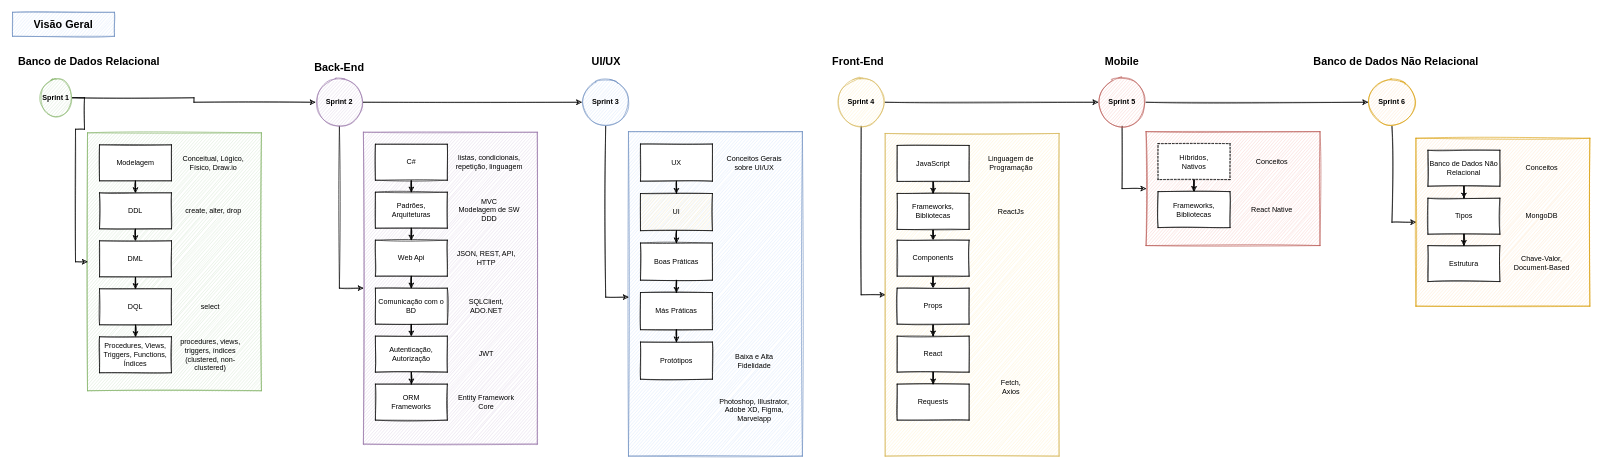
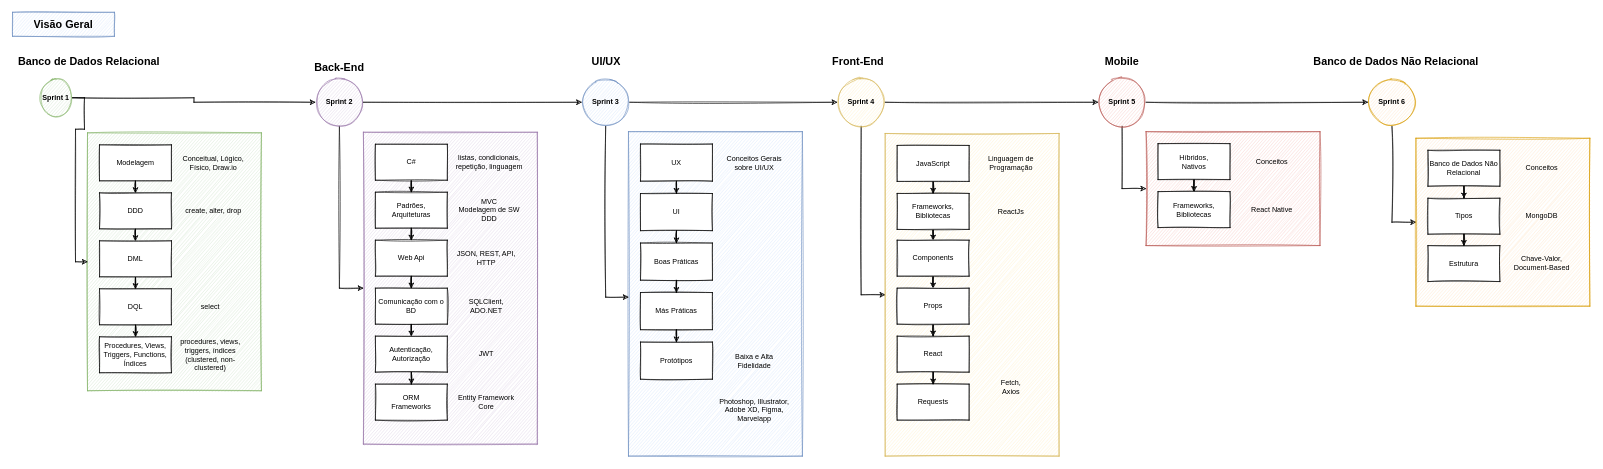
+ <mxCell id="89" style="edgeStyle=orthogonalEdgeStyle;rounded=0;sketch=1;orthogonalLoop=1;jettySize=auto;html=1;entryX=0;entryY=0.5;entryDx=0;entryDy=0;" edge="1" parent="1" source="91" target="20"><mxGeometry relative="1" as="geometry" /></mxCell>
- <mxCell id="61" value="&lt;div&gt;Híbridos,&lt;/div&gt;&lt;div&gt;Nativos&lt;/div&gt;" style="rounded=0;whiteSpace=wrap;html=1;sketch=1;dashed=1;" parent="1" vertex="1"><mxGeometry x="1930" y="239" width="120" height="60" as="geometry" /></mxCell>
+ <mxCell id="61" value="&lt;div&gt;Híbridos,&lt;/div&gt;&lt;div&gt;Nativos&lt;/div&gt;" style="rounded=0;whiteSpace=wrap;html=1;sketch=1;" parent="1" vertex="1"><mxGeometry x="1930" y="239" width="120" height="60" as="geometry" /></mxCell>
- <mxCell id="6" value="DDL" style="rounded=0;whiteSpace=wrap;html=1;sketch=1;" parent="1" vertex="1"><mxGeometry x="165" y="321" width="120" height="60" as="geometry" /></mxCell>
+ <mxCell id="6" value="DDD" style="rounded=0;whiteSpace=wrap;html=1;sketch=1;" parent="1" vertex="1"><mxGeometry x="165" y="321" width="120" height="60" as="geometry" /></mxCell>
- <mxCell id="78" value="UI" style="rounded=0;whiteSpace=wrap;html=1;sketch=1;fillColor=#fff2cc;" parent="75" vertex="1"><mxGeometry x="20" y="103.188" width="120" height="61.913" as="geometry" /></mxCell>
+ <mxCell id="78" value="UI" style="rounded=0;whiteSpace=wrap;html=1;sketch=1;" parent="75" vertex="1"><mxGeometry x="20" y="103.188" width="120" height="61.913" as="geometry" /></mxCell>
